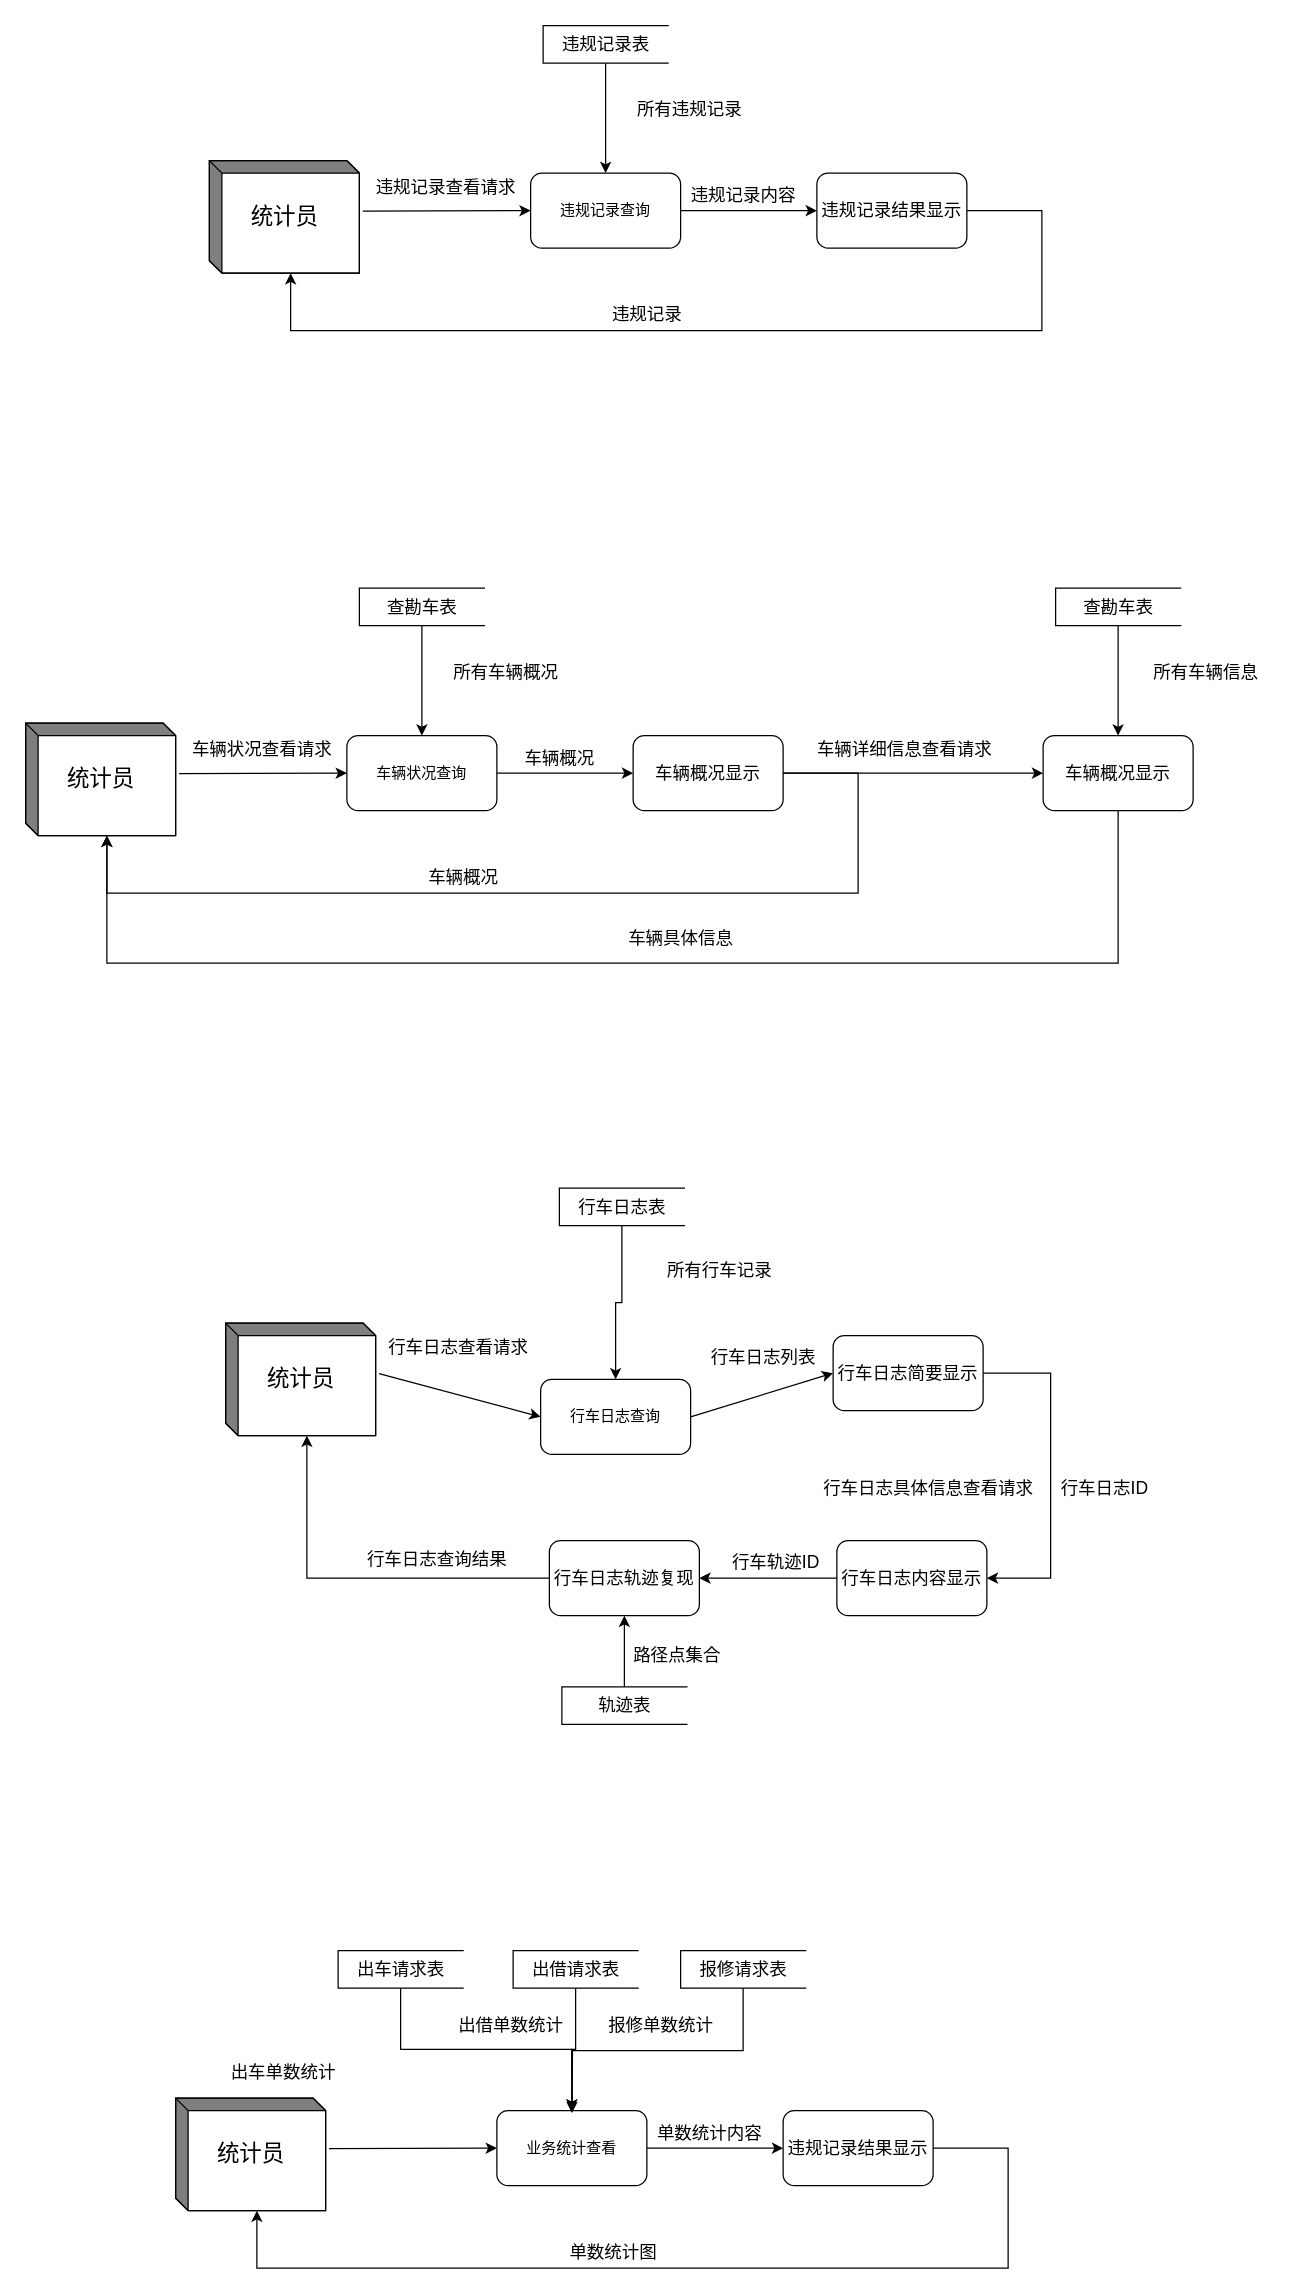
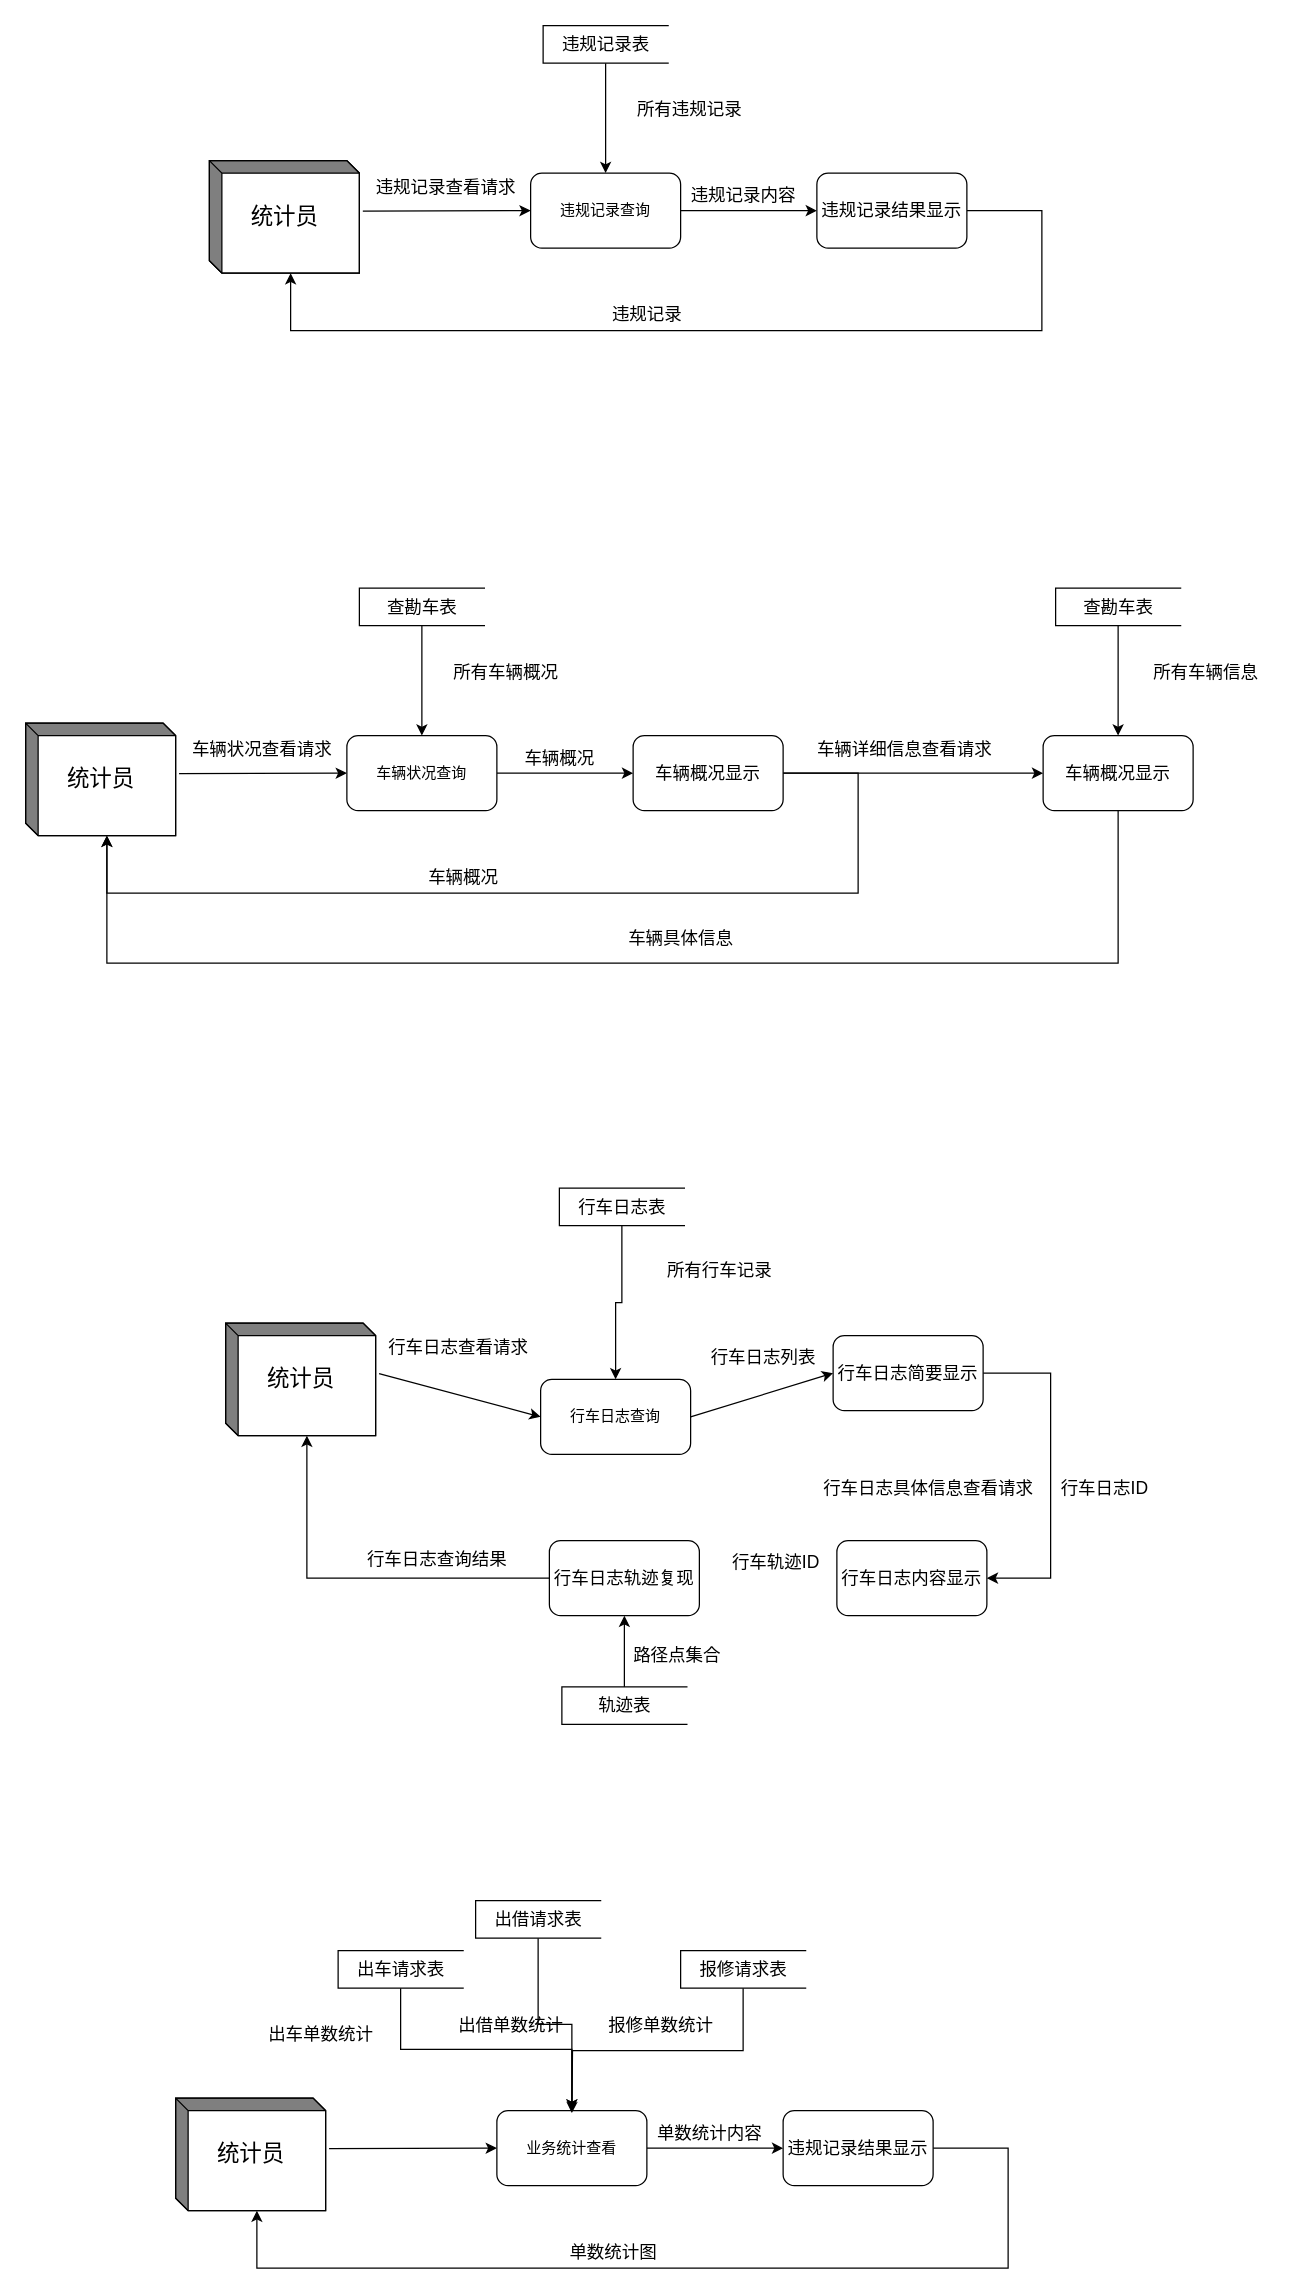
- <mxCell id="45" style="edgeStyle=orthogonalEdgeStyle;rounded=0;orthogonalLoop=1;jettySize=auto;html=1;exitX=0;exitY=0.5;exitDx=0;exitDy=0;entryX=1;entryY=0.5;entryDx=0;entryDy=0;fontSize=14;" edge="1" parent="1" source="46" target="52"><mxGeometry relative="1" as="geometry"><mxPoint x="559" y="1262" as="targetPoint" /></mxGeometry></mxCell>
- <mxCell id="69" value="&lt;font style=&quot;font-size: 14px&quot;&gt;出借请求表&lt;/font&gt;" style="html=1;dashed=0;whitespace=wrap;shape=partialRectangle;right=0;fontSize=12;" vertex="1" parent="1"><mxGeometry x="410" y="1560" width="100" height="30" as="geometry" /></mxCell>
+ <mxCell id="69" value="&lt;font style=&quot;font-size: 14px&quot;&gt;出借请求表&lt;/font&gt;" style="html=1;dashed=0;whitespace=wrap;shape=partialRectangle;right=0;fontSize=12;" vertex="1" parent="1"><mxGeometry x="380" y="1520" width="100" height="30" as="geometry" /></mxCell>
- <mxCell id="67" value="出车单数统计" style="text;html=1;align=center;verticalAlign=middle;resizable=0;points=[];autosize=1;strokeColor=none;fillColor=none;fontSize=14;" vertex="1" parent="1"><mxGeometry x="176" y="1647" width="100" height="20" as="geometry" /></mxCell>
+ <mxCell id="67" value="出车单数统计" style="text;html=1;align=center;verticalAlign=middle;resizable=0;points=[];autosize=1;strokeColor=none;fillColor=none;fontSize=14;" vertex="1" parent="1"><mxGeometry x="206" y="1617" width="100" height="20" as="geometry" /></mxCell>
